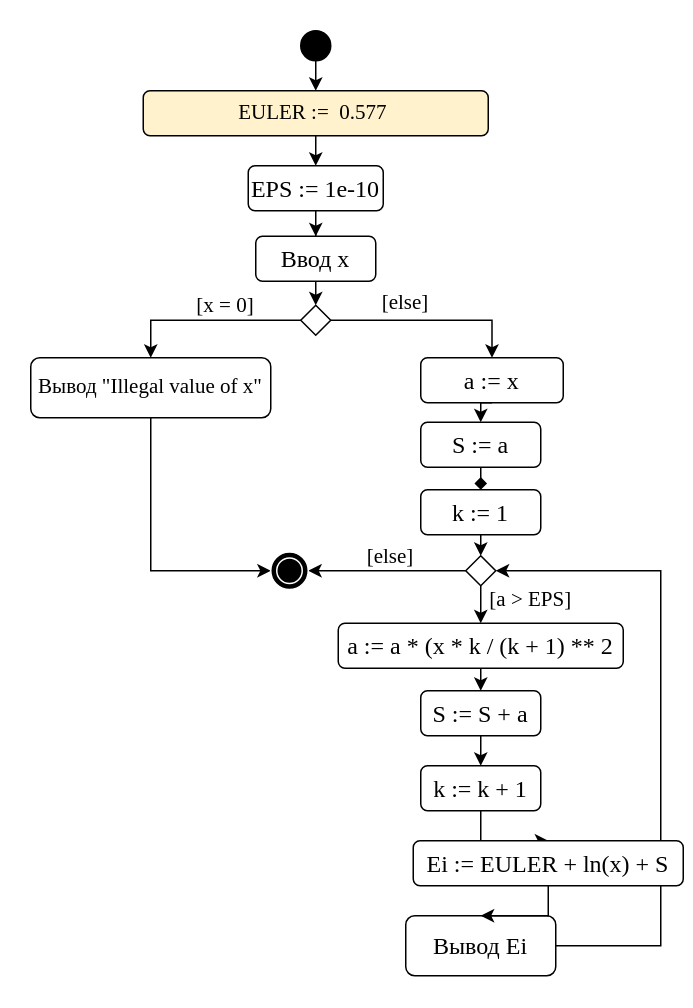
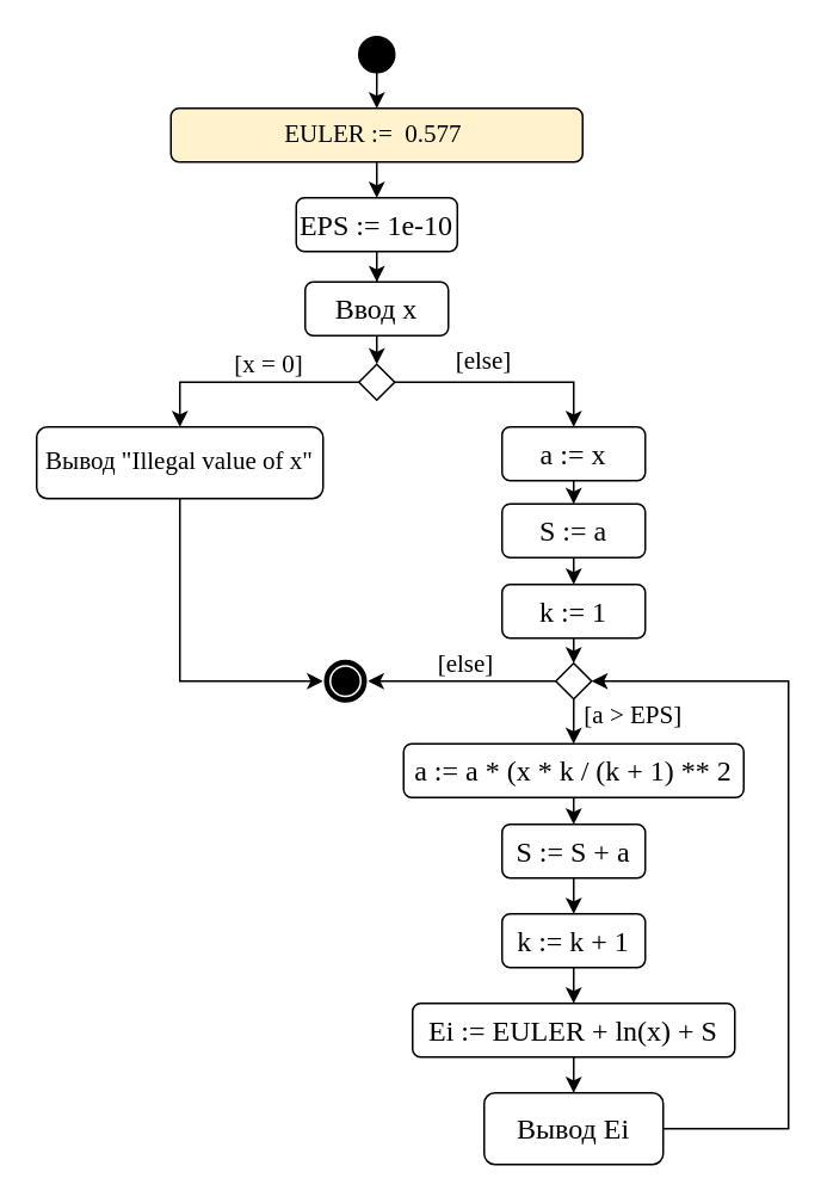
- <mxCell id="16" value="&lt;font face=&quot;Times New Roman&quot;&gt;&lt;span style=&quot;font-size: 16px;&quot;&gt;a := x&lt;/span&gt;&lt;/font&gt;" style="rounded=1;whiteSpace=wrap;html=1;" vertex="1" parent="1"><mxGeometry x="280" y="238" width="95" height="30" as="geometry" /></mxCell>
+ <mxCell id="16" value="&lt;font face=&quot;Times New Roman&quot;&gt;&lt;span style=&quot;font-size: 16px;&quot;&gt;a := x&lt;/span&gt;&lt;/font&gt;" style="rounded=1;whiteSpace=wrap;html=1;" vertex="1" parent="1"><mxGeometry x="280" y="238" width="80" height="30" as="geometry" /></mxCell>
- <mxCell id="17" style="edgeStyle=orthogonalEdgeStyle;rounded=0;orthogonalLoop=1;jettySize=auto;html=1;exitX=0.5;exitY=1;exitDx=0;exitDy=0;entryX=0.5;entryY=0;entryDx=0;entryDy=0;endArrow=diamond;" edge="1" parent="1" source="18" target="20"><mxGeometry relative="1" as="geometry" /></mxCell>
+ <mxCell id="17" style="edgeStyle=orthogonalEdgeStyle;rounded=0;orthogonalLoop=1;jettySize=auto;html=1;exitX=0.5;exitY=1;exitDx=0;exitDy=0;entryX=0.5;entryY=0;entryDx=0;entryDy=0;" edge="1" parent="1" source="18" target="20"><mxGeometry relative="1" as="geometry" /></mxCell>
- <mxCell id="32" value="&lt;font face=&quot;Times New Roman&quot;&gt;&lt;span style=&quot;font-size: 16px;&quot;&gt;Ei := EULER + ln(x) + S&lt;/span&gt;&lt;/font&gt;" style="rounded=1;whiteSpace=wrap;html=1;" vertex="1" parent="1"><mxGeometry x="275" y="560" width="180" height="30" as="geometry" /></mxCell>
+ <mxCell id="32" value="&lt;font face=&quot;Times New Roman&quot;&gt;&lt;span style=&quot;font-size: 16px;&quot;&gt;Ei := EULER + ln(x) + S&lt;/span&gt;&lt;/font&gt;" style="rounded=1;whiteSpace=wrap;html=1;" vertex="1" parent="1"><mxGeometry x="230" y="560" width="180" height="30" as="geometry" /></mxCell>
